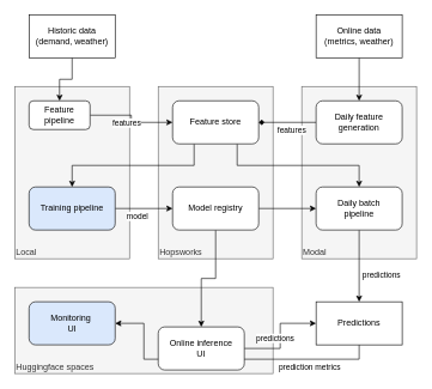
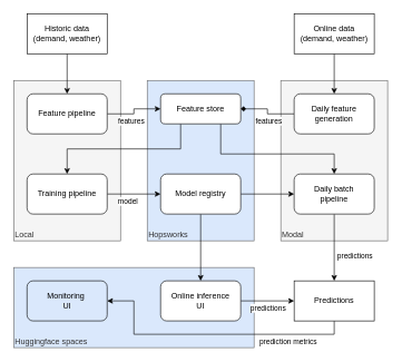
- <mxCell id="30" value="Online data&lt;br&gt;(metrics, weather)" style="rounded=0;whiteSpace=wrap;html=1;" vertex="1" parent="1"><mxGeometry x="440" y="20" width="120" height="60" as="geometry" /></mxCell>
+ <mxCell id="30" value="Online data&lt;br&gt;(demand, weather)" style="rounded=0;whiteSpace=wrap;html=1;" vertex="1" parent="1"><mxGeometry x="440" y="20" width="120" height="60" as="geometry" /></mxCell>
- <mxCell id="8" value="Feature pipeline" style="rounded=1;whiteSpace=wrap;html=1;" vertex="1" parent="1"><mxGeometry x="40" y="140" width="85" height="40" as="geometry" /></mxCell>
+ <mxCell id="8" value="Feature pipeline" style="rounded=1;whiteSpace=wrap;html=1;" vertex="1" parent="1"><mxGeometry x="40" y="140" width="120" height="60" as="geometry" /></mxCell>
- <mxCell id="16" value="Feature store" style="rounded=1;whiteSpace=wrap;html=1;" vertex="1" parent="1"><mxGeometry x="240" y="140" width="120" height="60" as="geometry" /></mxCell>
+ <mxCell id="16" value="Feature store" style="rounded=1;whiteSpace=wrap;html=1;" vertex="1" parent="1"><mxGeometry x="240" y="140" width="120" height="45" as="geometry" /></mxCell>
- <mxCell id="4" value="Hopsworks" style="rounded=0;whiteSpace=wrap;html=1;verticalAlign=bottom;align=left;fillColor=#f5f5f5;fontColor=#333333;strokeColor=#666666;" vertex="1" parent="1"><mxGeometry x="220" y="120" width="160" height="240" as="geometry" /></mxCell>
+ <mxCell id="4" value="Hopsworks" style="rounded=0;whiteSpace=wrap;html=1;verticalAlign=bottom;align=left;fillColor=#dae8fc;fontColor=#333333;strokeColor=#666666;" vertex="1" parent="1"><mxGeometry x="220" y="120" width="160" height="240" as="geometry" /></mxCell>
- <mxCell id="11" value="Training pipeline" style="rounded=1;whiteSpace=wrap;html=1;fillColor=#dae8fc;" vertex="1" parent="1"><mxGeometry x="40" y="260" width="120" height="60" as="geometry" /></mxCell>
+ <mxCell id="11" value="Training pipeline" style="rounded=1;whiteSpace=wrap;html=1;" vertex="1" parent="1"><mxGeometry x="40" y="260" width="120" height="60" as="geometry" /></mxCell>
- <mxCell id="2" value="Huggingface spaces" style="rounded=0;whiteSpace=wrap;html=1;align=left;verticalAlign=bottom;fillColor=#f5f5f5;fontColor=#333333;strokeColor=#666666;" vertex="1" parent="1"><mxGeometry x="20" y="400" width="360" height="120" as="geometry" /></mxCell>
+ <mxCell id="2" value="Huggingface spaces" style="rounded=0;whiteSpace=wrap;html=1;align=left;verticalAlign=bottom;fillColor=#dae8fc;fontColor=#333333;strokeColor=#666666;" vertex="1" parent="1"><mxGeometry x="20" y="400" width="360" height="120" as="geometry" /></mxCell>
- <mxCell id="33" value="Online inference&lt;br&gt;UI" style="rounded=1;whiteSpace=wrap;html=1;" vertex="1" parent="1"><mxGeometry x="220" y="455" width="120" height="60" as="geometry" /></mxCell>
+ <mxCell id="33" value="Online inference&lt;br&gt;UI" style="rounded=1;whiteSpace=wrap;html=1;" vertex="1" parent="1"><mxGeometry x="240" y="420" width="120" height="60" as="geometry" /></mxCell>
